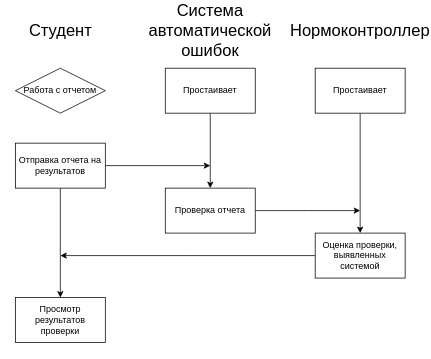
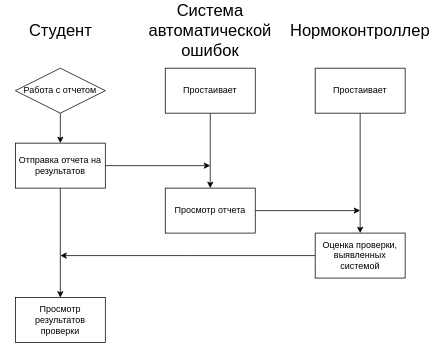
+ <mxCell id="5" value="" style="edgeStyle=orthogonalEdgeStyle;rounded=0;orthogonalLoop=1;jettySize=auto;html=1;" parent="1" source="6" target="9" edge="1"><mxGeometry relative="1" as="geometry" /></mxCell>
- <mxCell id="15" value="Проверка отчета" style="whiteSpace=wrap;html=1;rounded=0;" parent="1" vertex="1"><mxGeometry x="220" y="250" width="120" height="60" as="geometry" /></mxCell>
+ <mxCell id="15" value="Просмотр отчета" style="whiteSpace=wrap;html=1;rounded=0;" parent="1" vertex="1"><mxGeometry x="220" y="250" width="120" height="60" as="geometry" /></mxCell>
